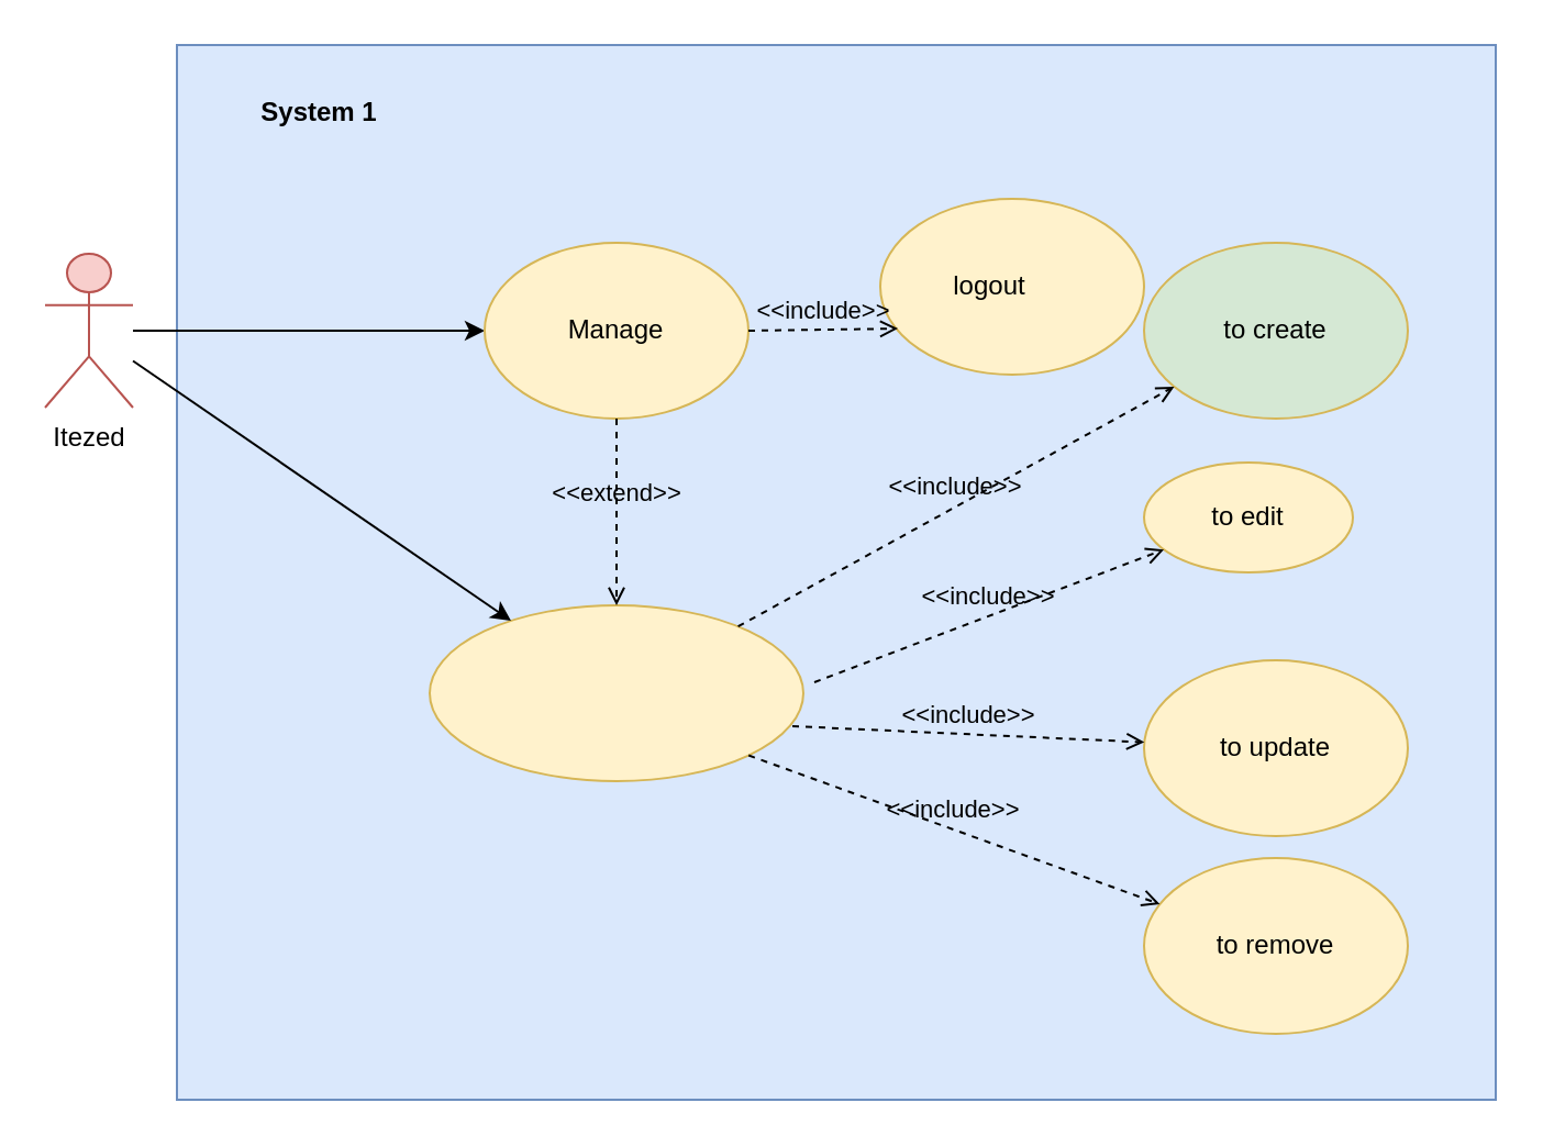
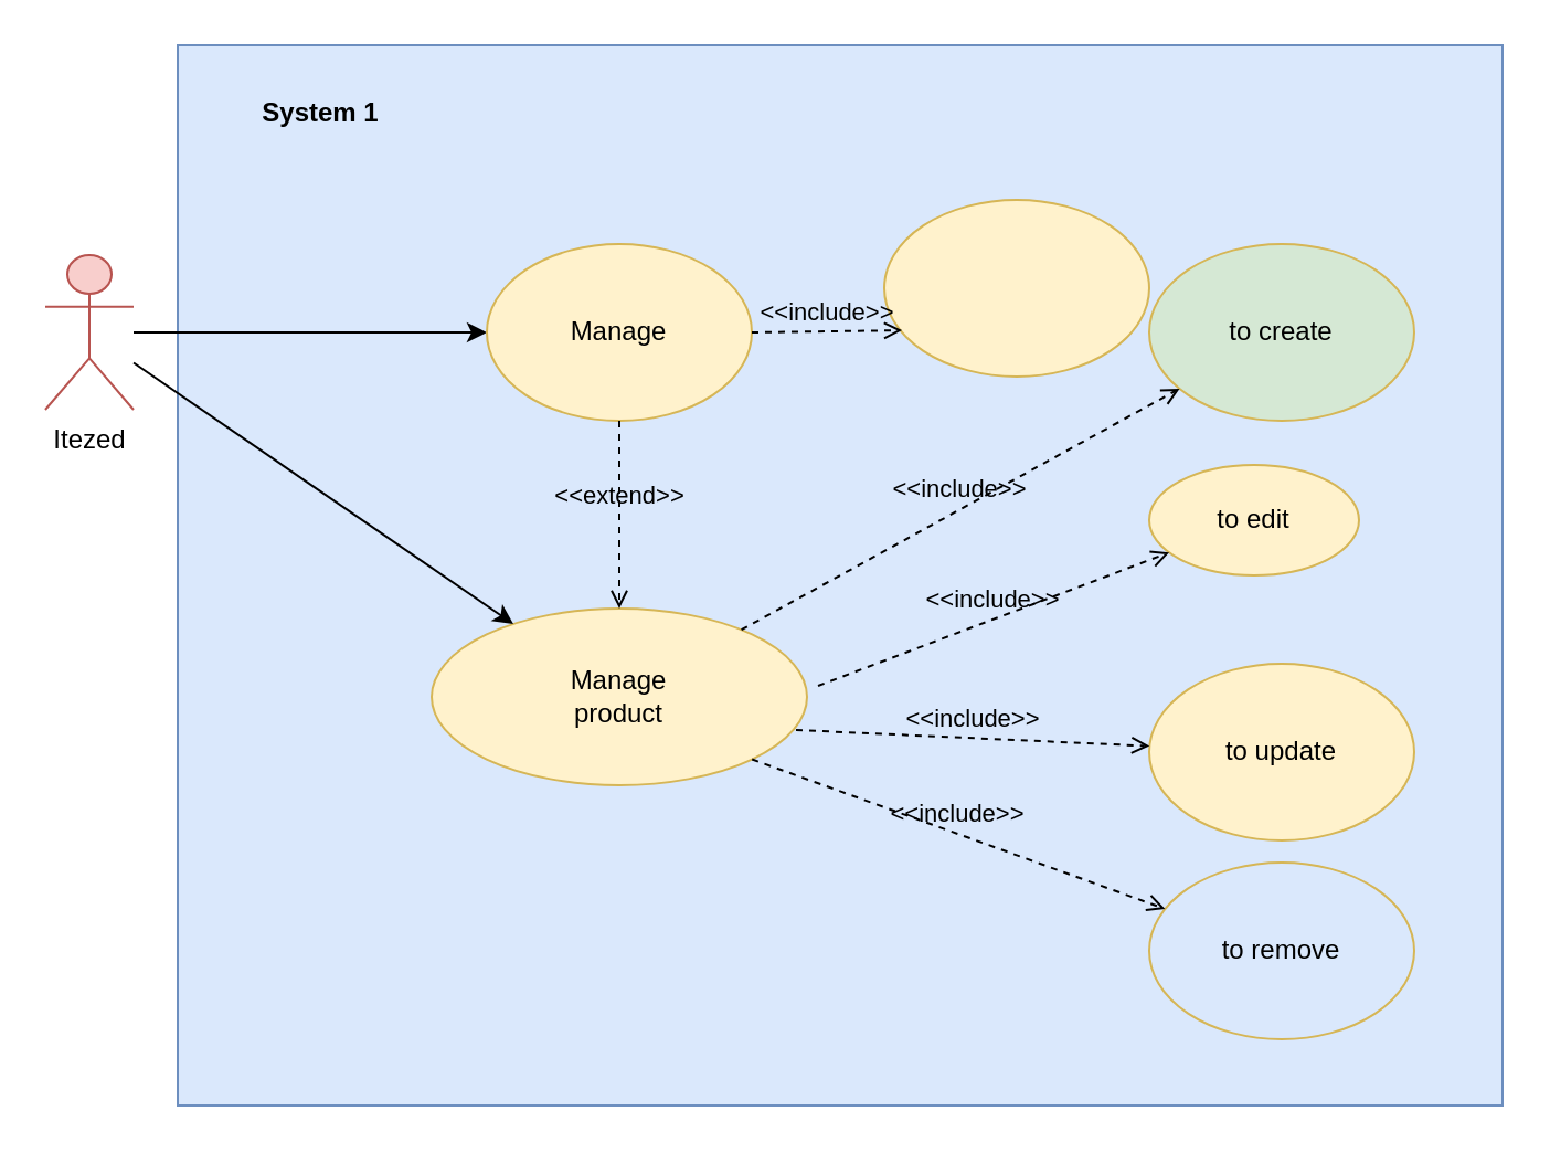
- <mxCell id="21" value="logout" style="text;html=1;strokeColor=none;fillColor=none;align=center;verticalAlign=middle;whiteSpace=wrap;rounded=0;" vertex="1" parent="1"><mxGeometry x="420" y="115" width="60" height="30" as="geometry" /></mxCell>
+ <mxCell id="8" value="Manage product&lt;br&gt;" style="text;html=1;strokeColor=none;fillColor=none;align=center;verticalAlign=middle;whiteSpace=wrap;rounded=0;" vertex="1" parent="1"><mxGeometry x="250" y="300" width="60" height="30" as="geometry" /></mxCell>
- <mxCell id="14" value="to remove" style="ellipse;whiteSpace=wrap;html=1;fillColor=#fff2cc;strokeColor=#d6b656;" vertex="1" parent="1"><mxGeometry x="520" y="390" width="120" height="80" as="geometry" /></mxCell>
+ <mxCell id="14" value="to remove" style="ellipse;whiteSpace=wrap;html=1;fillColor=#dae8fc;strokeColor=#d6b656;" vertex="1" parent="1"><mxGeometry x="520" y="390" width="120" height="80" as="geometry" /></mxCell>
